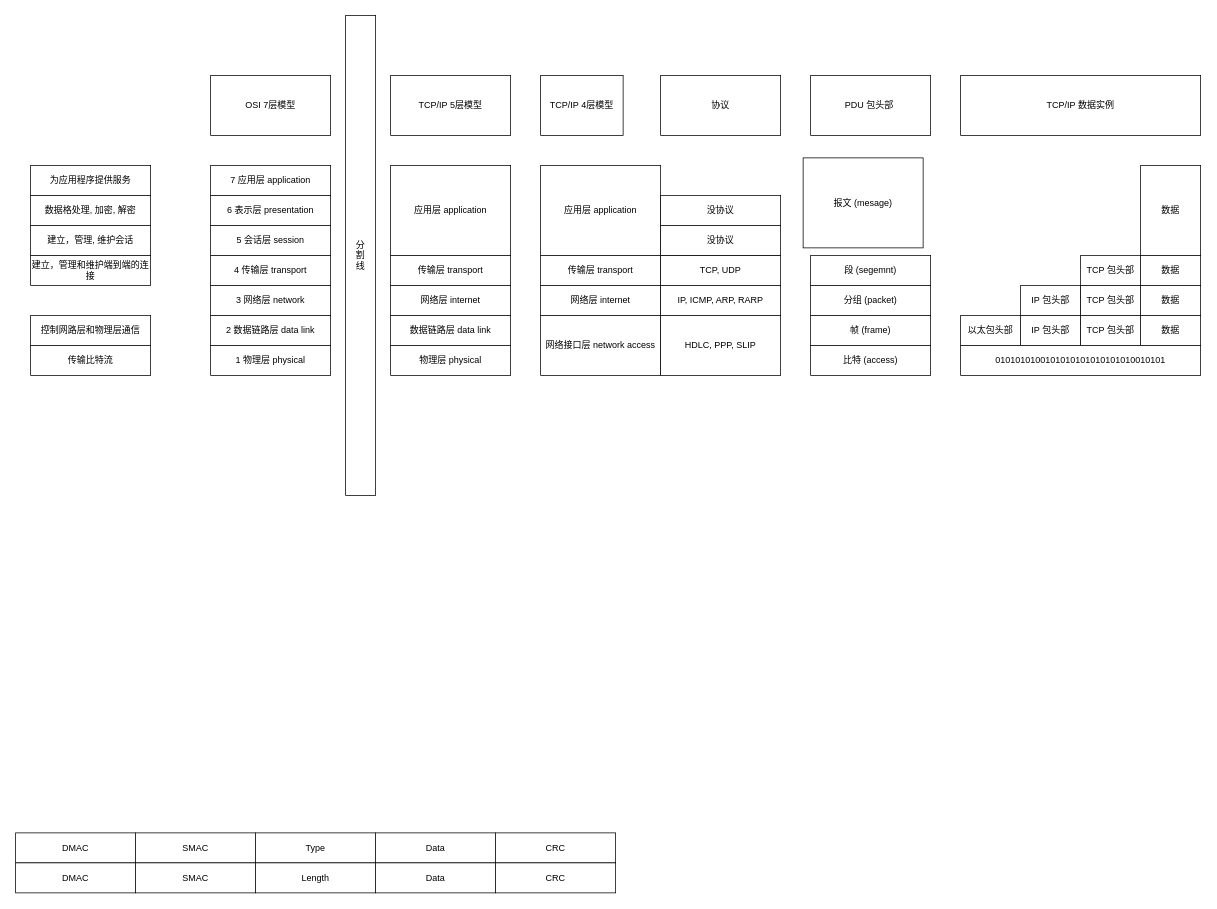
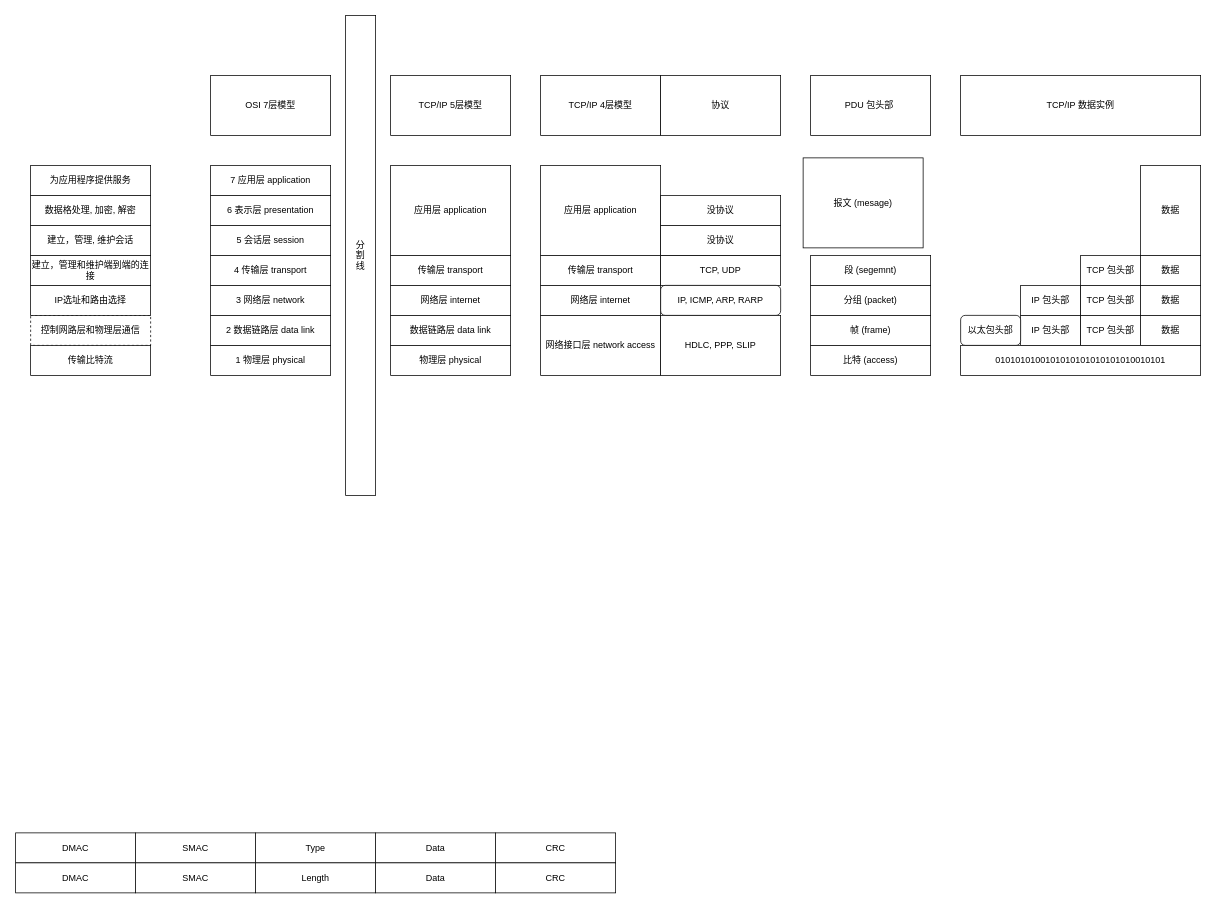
- <mxCell id="42" value="TCP/IP 4层模型" style="rounded=0;whiteSpace=wrap;html=1;" vertex="1" parent="1"><mxGeometry x="720" y="100" width="110" height="80" as="geometry" /></mxCell>
+ <mxCell id="42" value="TCP/IP 4层模型" style="rounded=0;whiteSpace=wrap;html=1;" vertex="1" parent="1"><mxGeometry x="720" y="100" width="160" height="80" as="geometry" /></mxCell>
+ <mxCell id="20" value="IP选址和路由选择" style="rounded=0;whiteSpace=wrap;html=1;" parent="1" vertex="1"><mxGeometry x="40" y="380" width="160" height="40" as="geometry" /></mxCell>
- <mxCell id="46" value="IP, ICMP, ARP, RARP" style="rounded=0;whiteSpace=wrap;html=1;" vertex="1" parent="1"><mxGeometry x="880" y="380" width="160" height="40" as="geometry" /></mxCell>
+ <mxCell id="46" value="IP, ICMP, ARP, RARP" style="whiteSpace=wrap;html=1;rounded=1;" vertex="1" parent="1"><mxGeometry x="880" y="380" width="160" height="40" as="geometry" /></mxCell>
- <mxCell id="17" value="控制网路层和物理层通信" style="rounded=0;whiteSpace=wrap;html=1;" parent="1" vertex="1"><mxGeometry x="40" y="420" width="160" height="40" as="geometry" /></mxCell>
+ <mxCell id="17" value="控制网路层和物理层通信" style="rounded=0;whiteSpace=wrap;html=1;dashed=1;" parent="1" vertex="1"><mxGeometry x="40" y="420" width="160" height="40" as="geometry" /></mxCell>
- <mxCell id="57" value="以太包头部" style="rounded=0;whiteSpace=wrap;html=1;" vertex="1" parent="1"><mxGeometry x="1280" y="420" width="80" height="40" as="geometry" /></mxCell>
+ <mxCell id="57" value="以太包头部" style="whiteSpace=wrap;html=1;rounded=1;" vertex="1" parent="1"><mxGeometry x="1280" y="420" width="80" height="40" as="geometry" /></mxCell>
